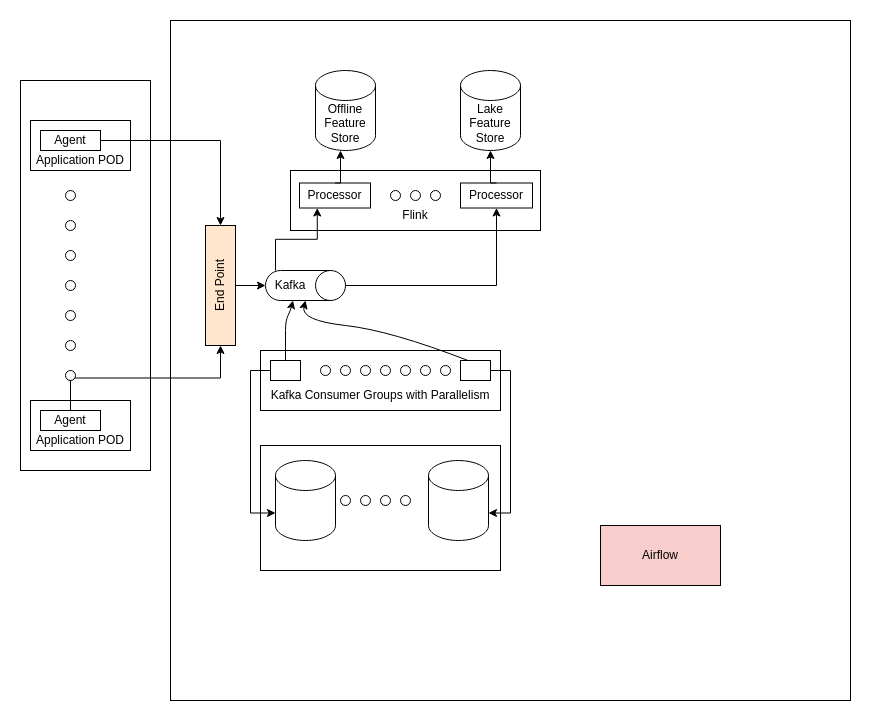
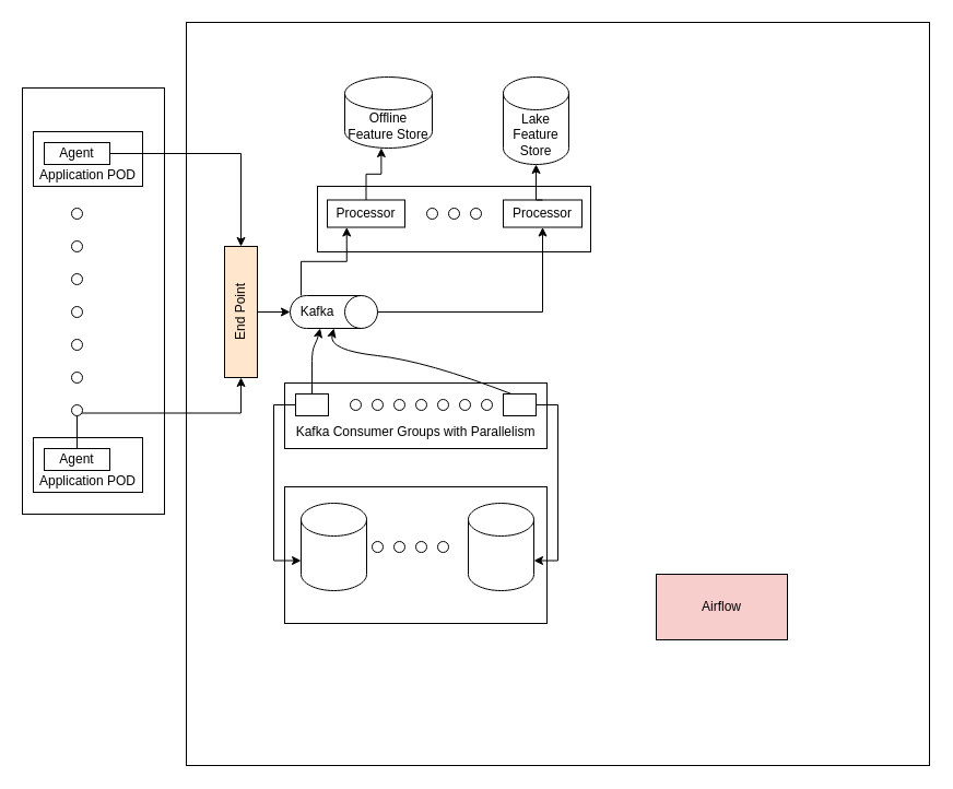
- <mxCell id="45" value="Offline Feature Store" style="shape=cylinder3;whiteSpace=wrap;html=1;boundedLbl=1;backgroundOutline=1;size=15;" vertex="1" parent="1"><mxGeometry x="315" y="70" width="60" height="80" as="geometry" /></mxCell>
+ <mxCell id="45" value="Offline Feature Store" style="shape=cylinder3;whiteSpace=wrap;html=1;boundedLbl=1;backgroundOutline=1;size=15;" vertex="1" parent="1"><mxGeometry x="315" y="70" width="80" height="65" as="geometry" /></mxCell>
- <mxCell id="46" value="Flink" style="text;html=1;align=center;verticalAlign=middle;whiteSpace=wrap;rounded=0;" vertex="1" parent="1"><mxGeometry x="385" y="200" width="60" height="30" as="geometry" /></mxCell>
